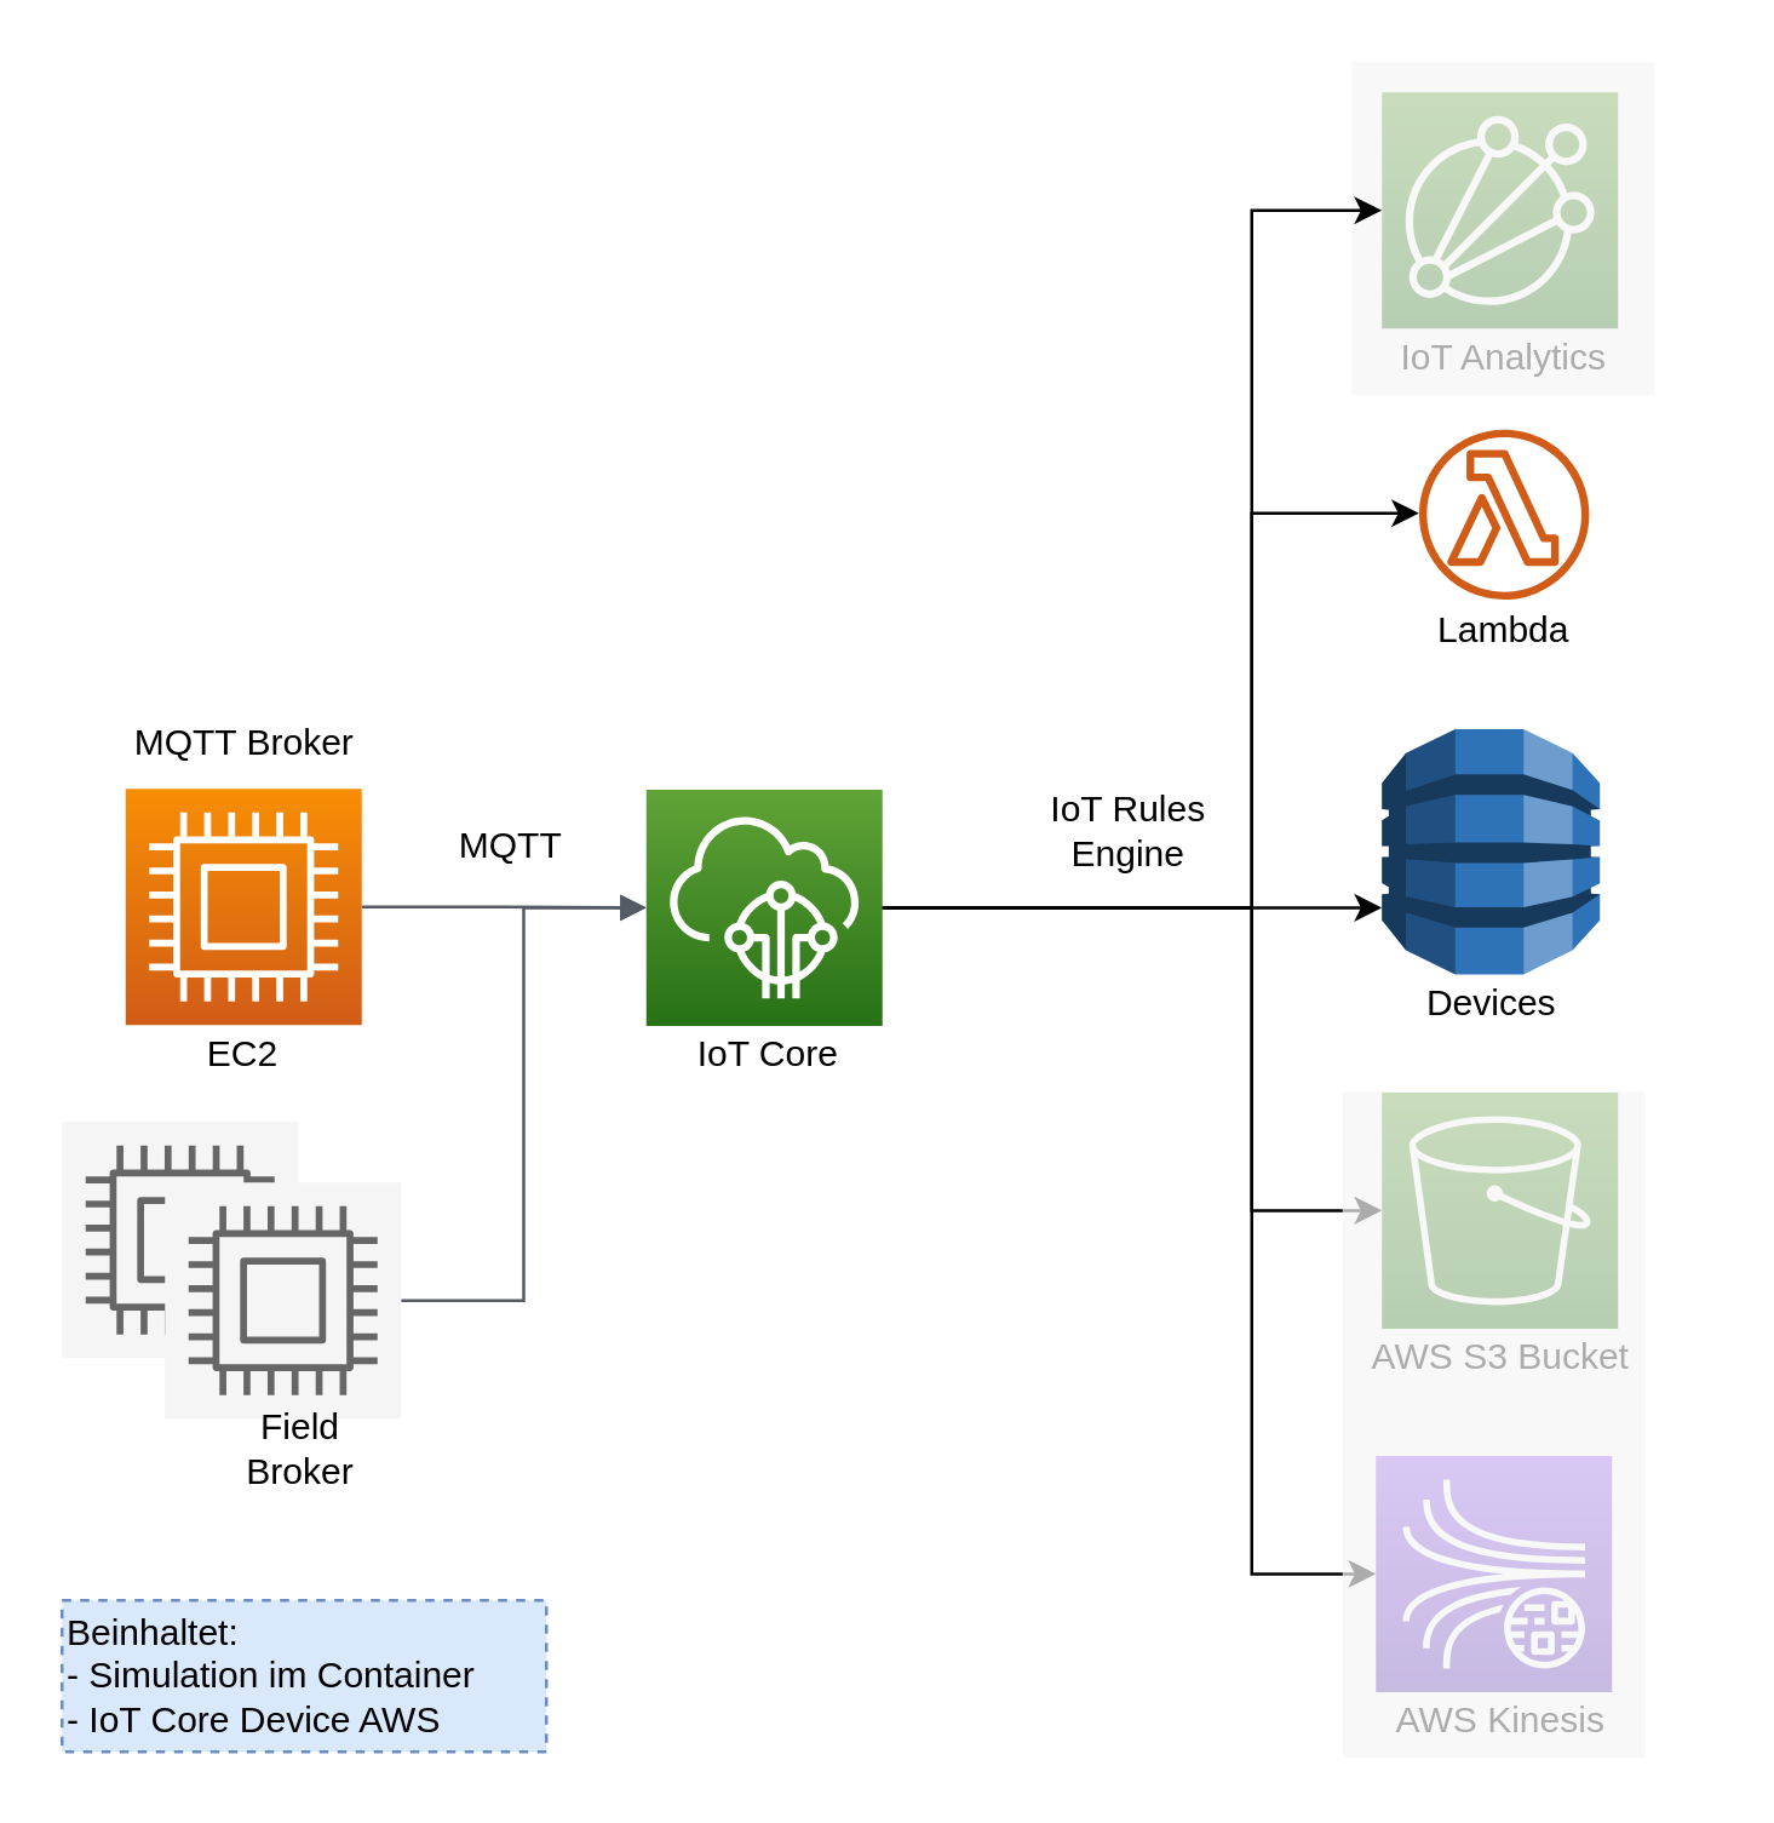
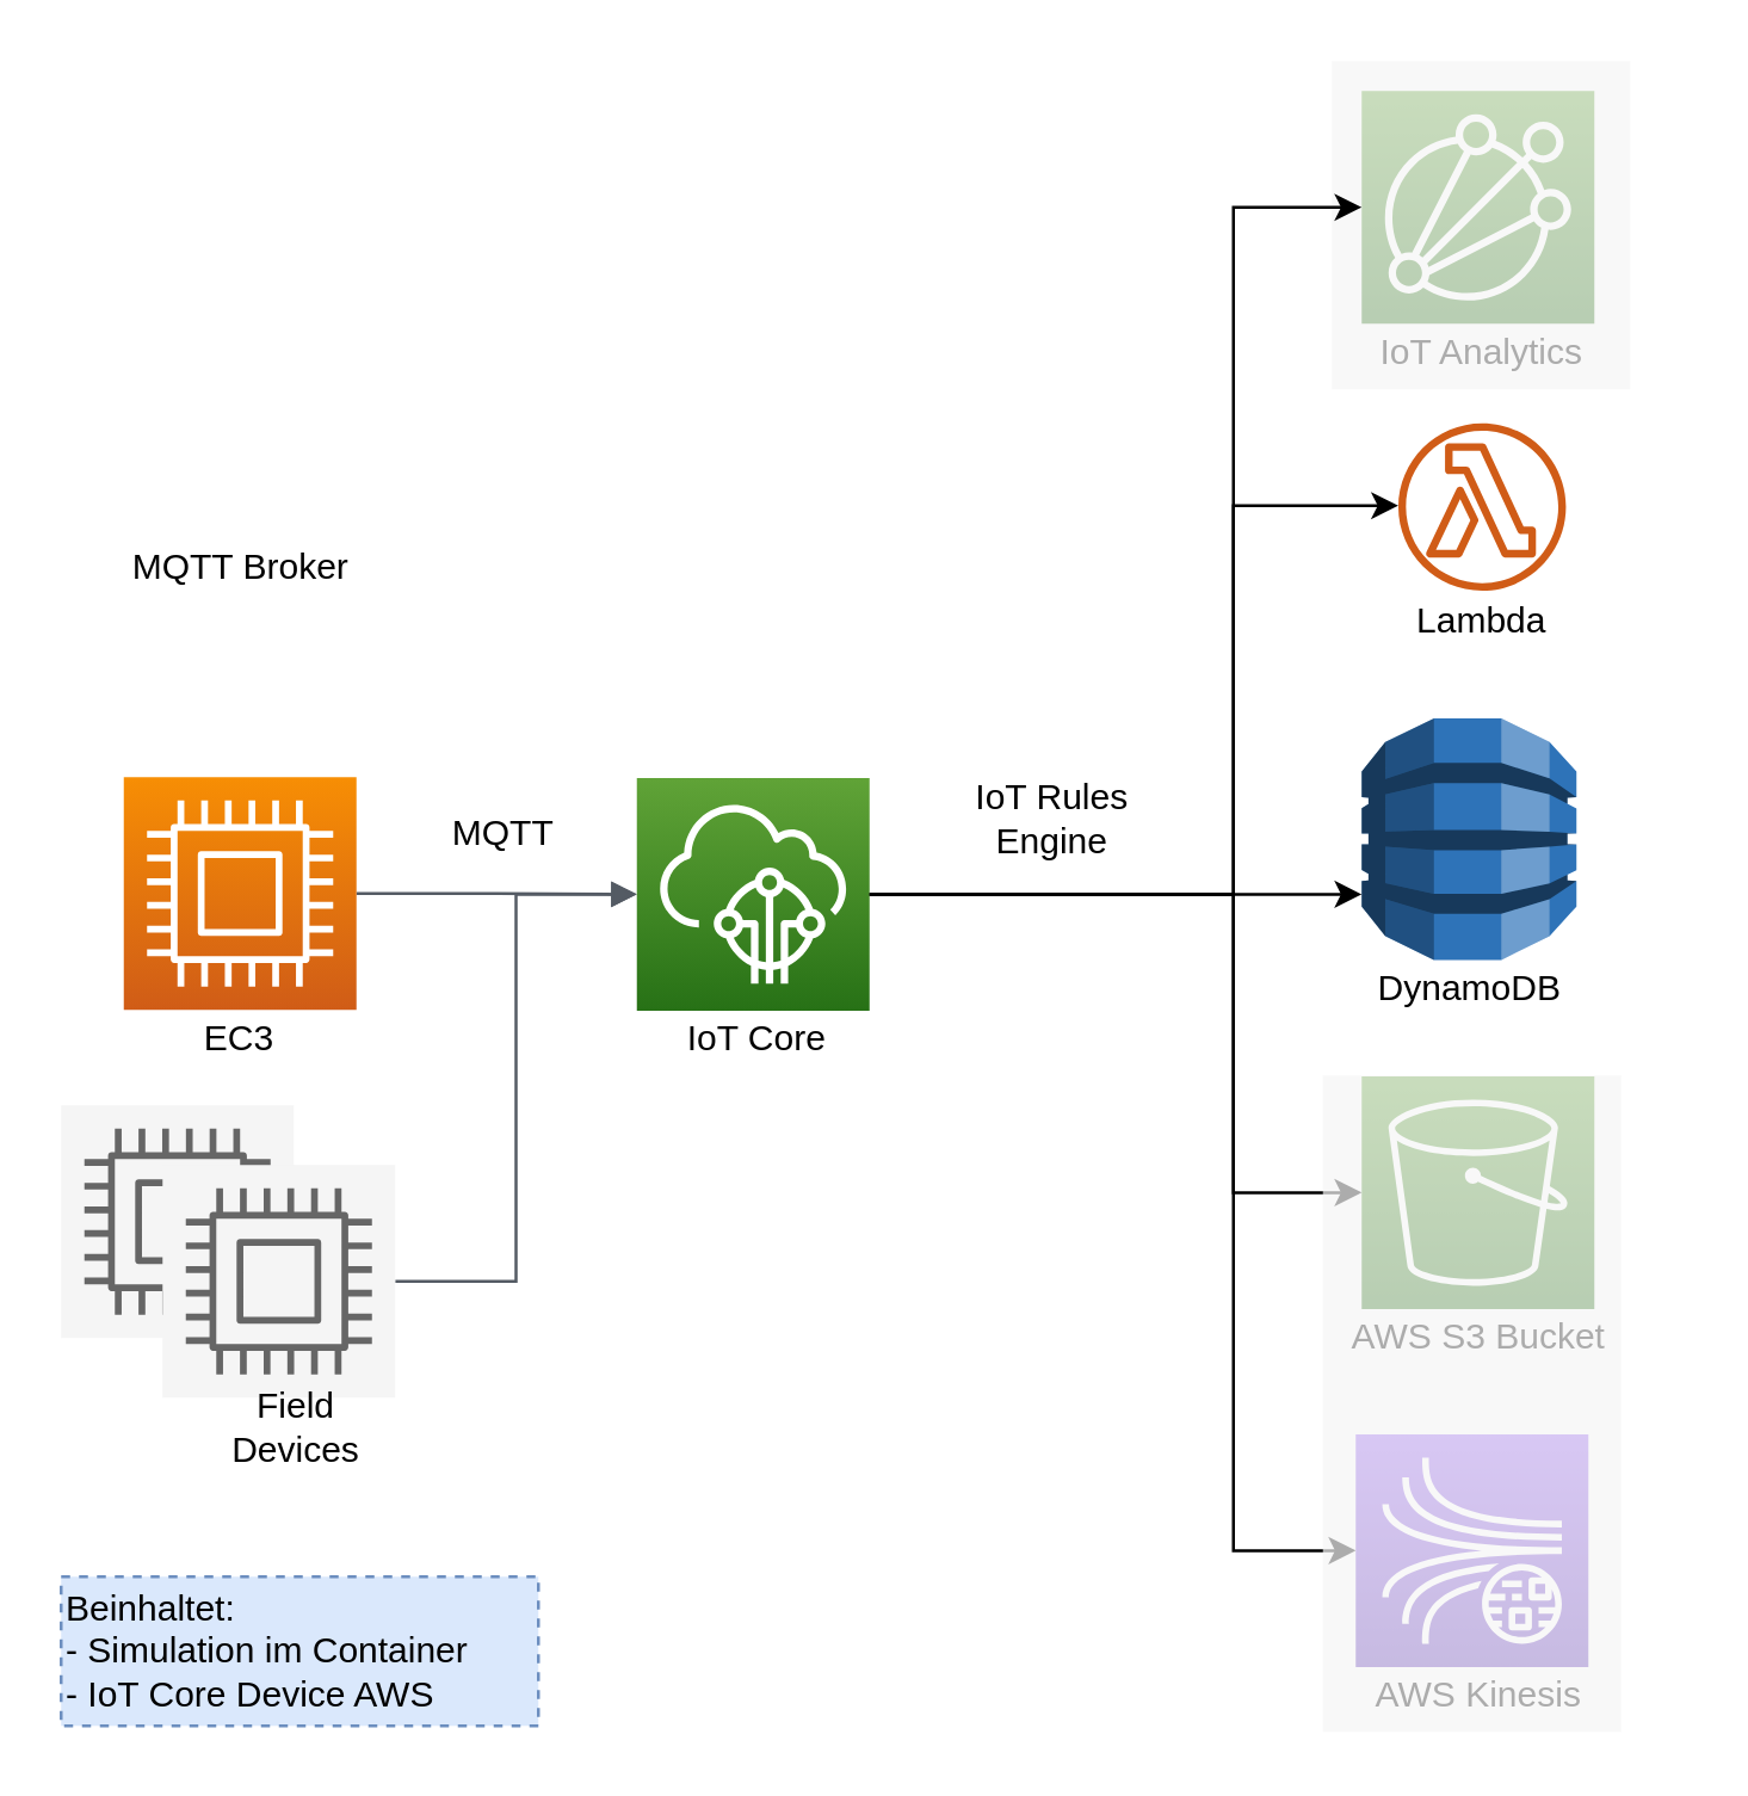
- <mxCell id="31" value="MQTT Broker" style="text;html=1;align=center;verticalAlign=middle;resizable=0;points=[];autosize=1;strokeColor=none;" parent="1" vertex="1"><mxGeometry x="35" y="234.5" width="90" height="20" as="geometry" /></mxCell>
+ <mxCell id="31" value="MQTT Broker" style="text;html=1;align=center;verticalAlign=middle;resizable=0;points=[];autosize=1;strokeColor=none;" parent="1" vertex="1"><mxGeometry x="35" y="179.5" width="90" height="20" as="geometry" /></mxCell>
- <mxCell id="8" value="&lt;div&gt;IoT Rules &lt;br&gt;&lt;/div&gt;&lt;div&gt;Engine&lt;/div&gt;" style="text;html=1;align=center;verticalAlign=middle;resizable=0;points=[];autosize=1;strokeColor=none;" parent="1" vertex="1"><mxGeometry x="337" y="259.25" width="70" height="30" as="geometry" /></mxCell>
+ <mxCell id="8" value="&lt;div&gt;IoT Rules &lt;br&gt;&lt;/div&gt;&lt;div&gt;Engine&lt;/div&gt;" style="text;html=1;align=center;verticalAlign=middle;resizable=0;points=[];autosize=1;strokeColor=none;" parent="1" vertex="1"><mxGeometry x="317" y="259.25" width="70" height="30" as="geometry" /></mxCell>
- <mxCell id="28" value="&lt;div&gt;Devices&lt;/div&gt;" style="text;html=1;align=center;verticalAlign=middle;resizable=0;points=[];autosize=1;strokeColor=none;" parent="26" vertex="1"><mxGeometry y="81" width="80" height="20" as="geometry" /></mxCell>
+ <mxCell id="28" value="&lt;div&gt;DynamoDB&lt;/div&gt;" style="text;html=1;align=center;verticalAlign=middle;resizable=0;points=[];autosize=1;strokeColor=none;" parent="26" vertex="1"><mxGeometry y="81" width="80" height="20" as="geometry" /></mxCell>
- <mxCell id="10" value="EC2" style="text;html=1;strokeColor=none;fillColor=none;align=center;verticalAlign=middle;whiteSpace=wrap;rounded=0;" parent="9" vertex="1"><mxGeometry x="19" y="78" width="40" height="20" as="geometry" /></mxCell>
+ <mxCell id="10" value="EC3" style="text;html=1;strokeColor=none;fillColor=none;align=center;verticalAlign=middle;whiteSpace=wrap;rounded=0;" parent="9" vertex="1"><mxGeometry x="19" y="78" width="40" height="20" as="geometry" /></mxCell>
- <mxCell id="18" value="Field Broker" style="text;html=1;strokeColor=none;fillColor=none;align=center;verticalAlign=middle;whiteSpace=wrap;rounded=0;" parent="15" vertex="1"><mxGeometry x="59" y="98" width="40" height="20" as="geometry" /></mxCell>
+ <mxCell id="18" value="Field Devices" style="text;html=1;strokeColor=none;fillColor=none;align=center;verticalAlign=middle;whiteSpace=wrap;rounded=0;" parent="15" vertex="1"><mxGeometry x="59" y="98" width="40" height="20" as="geometry" /></mxCell>
